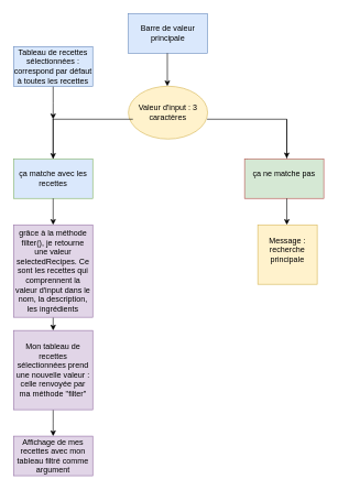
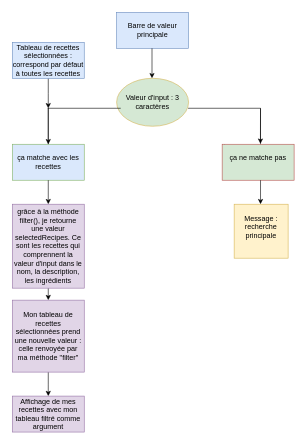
- <mxCell id="6" value="&lt;div&gt;Valeur d'input : 3 caractères&lt;/div&gt;" style="ellipse;whiteSpace=wrap;html=1;fillColor=#fff2cc;strokeColor=#d6b656;" parent="1" vertex="1"><mxGeometry x="194" y="130" width="120" height="80" as="geometry" /></mxCell>
+ <mxCell id="6" value="&lt;div&gt;Valeur d'input : 3 caractères&lt;/div&gt;" style="ellipse;whiteSpace=wrap;html=1;fillColor=#d5e8d4;strokeColor=#d6b656;" parent="1" vertex="1"><mxGeometry x="194" y="130" width="120" height="80" as="geometry" /></mxCell>
